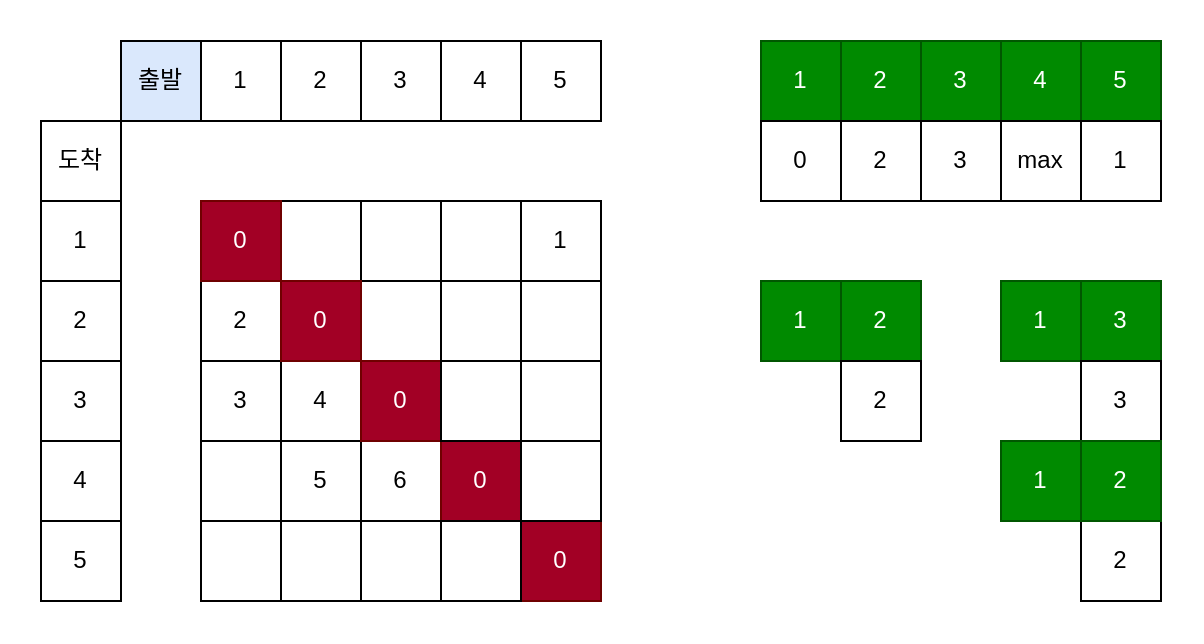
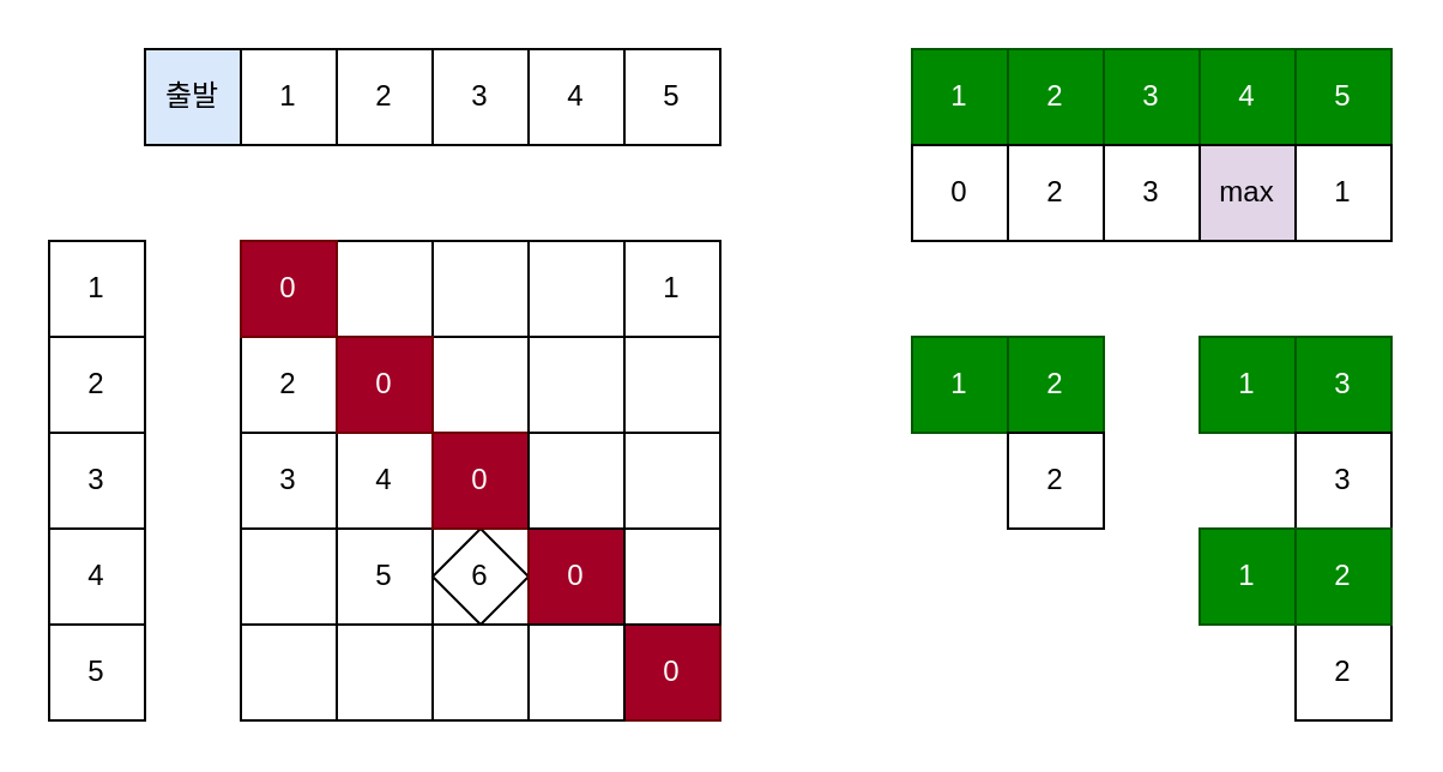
- <mxCell id="61" value="도착" style="rounded=0;whiteSpace=wrap;html=1;" vertex="1" parent="1"><mxGeometry x="20" y="60" width="40" height="40" as="geometry" /></mxCell>
- <mxCell id="43" value="max" style="rounded=0;whiteSpace=wrap;html=1;" vertex="1" parent="1"><mxGeometry x="500" y="60" width="40" height="40" as="geometry" /></mxCell>
+ <mxCell id="43" value="max" style="rounded=0;whiteSpace=wrap;html=1;fillColor=#e1d5e7;" vertex="1" parent="1"><mxGeometry x="500" y="60" width="40" height="40" as="geometry" /></mxCell>
- <mxCell id="16" value="6" style="rounded=0;whiteSpace=wrap;html=1;" vertex="1" parent="1"><mxGeometry x="180" y="220" width="40" height="40" as="geometry" /></mxCell>
+ <mxCell id="16" value="6" style="rhombus;whiteSpace=wrap;html=1;" vertex="1" parent="1"><mxGeometry x="180" y="220" width="40" height="40" as="geometry" /></mxCell>
